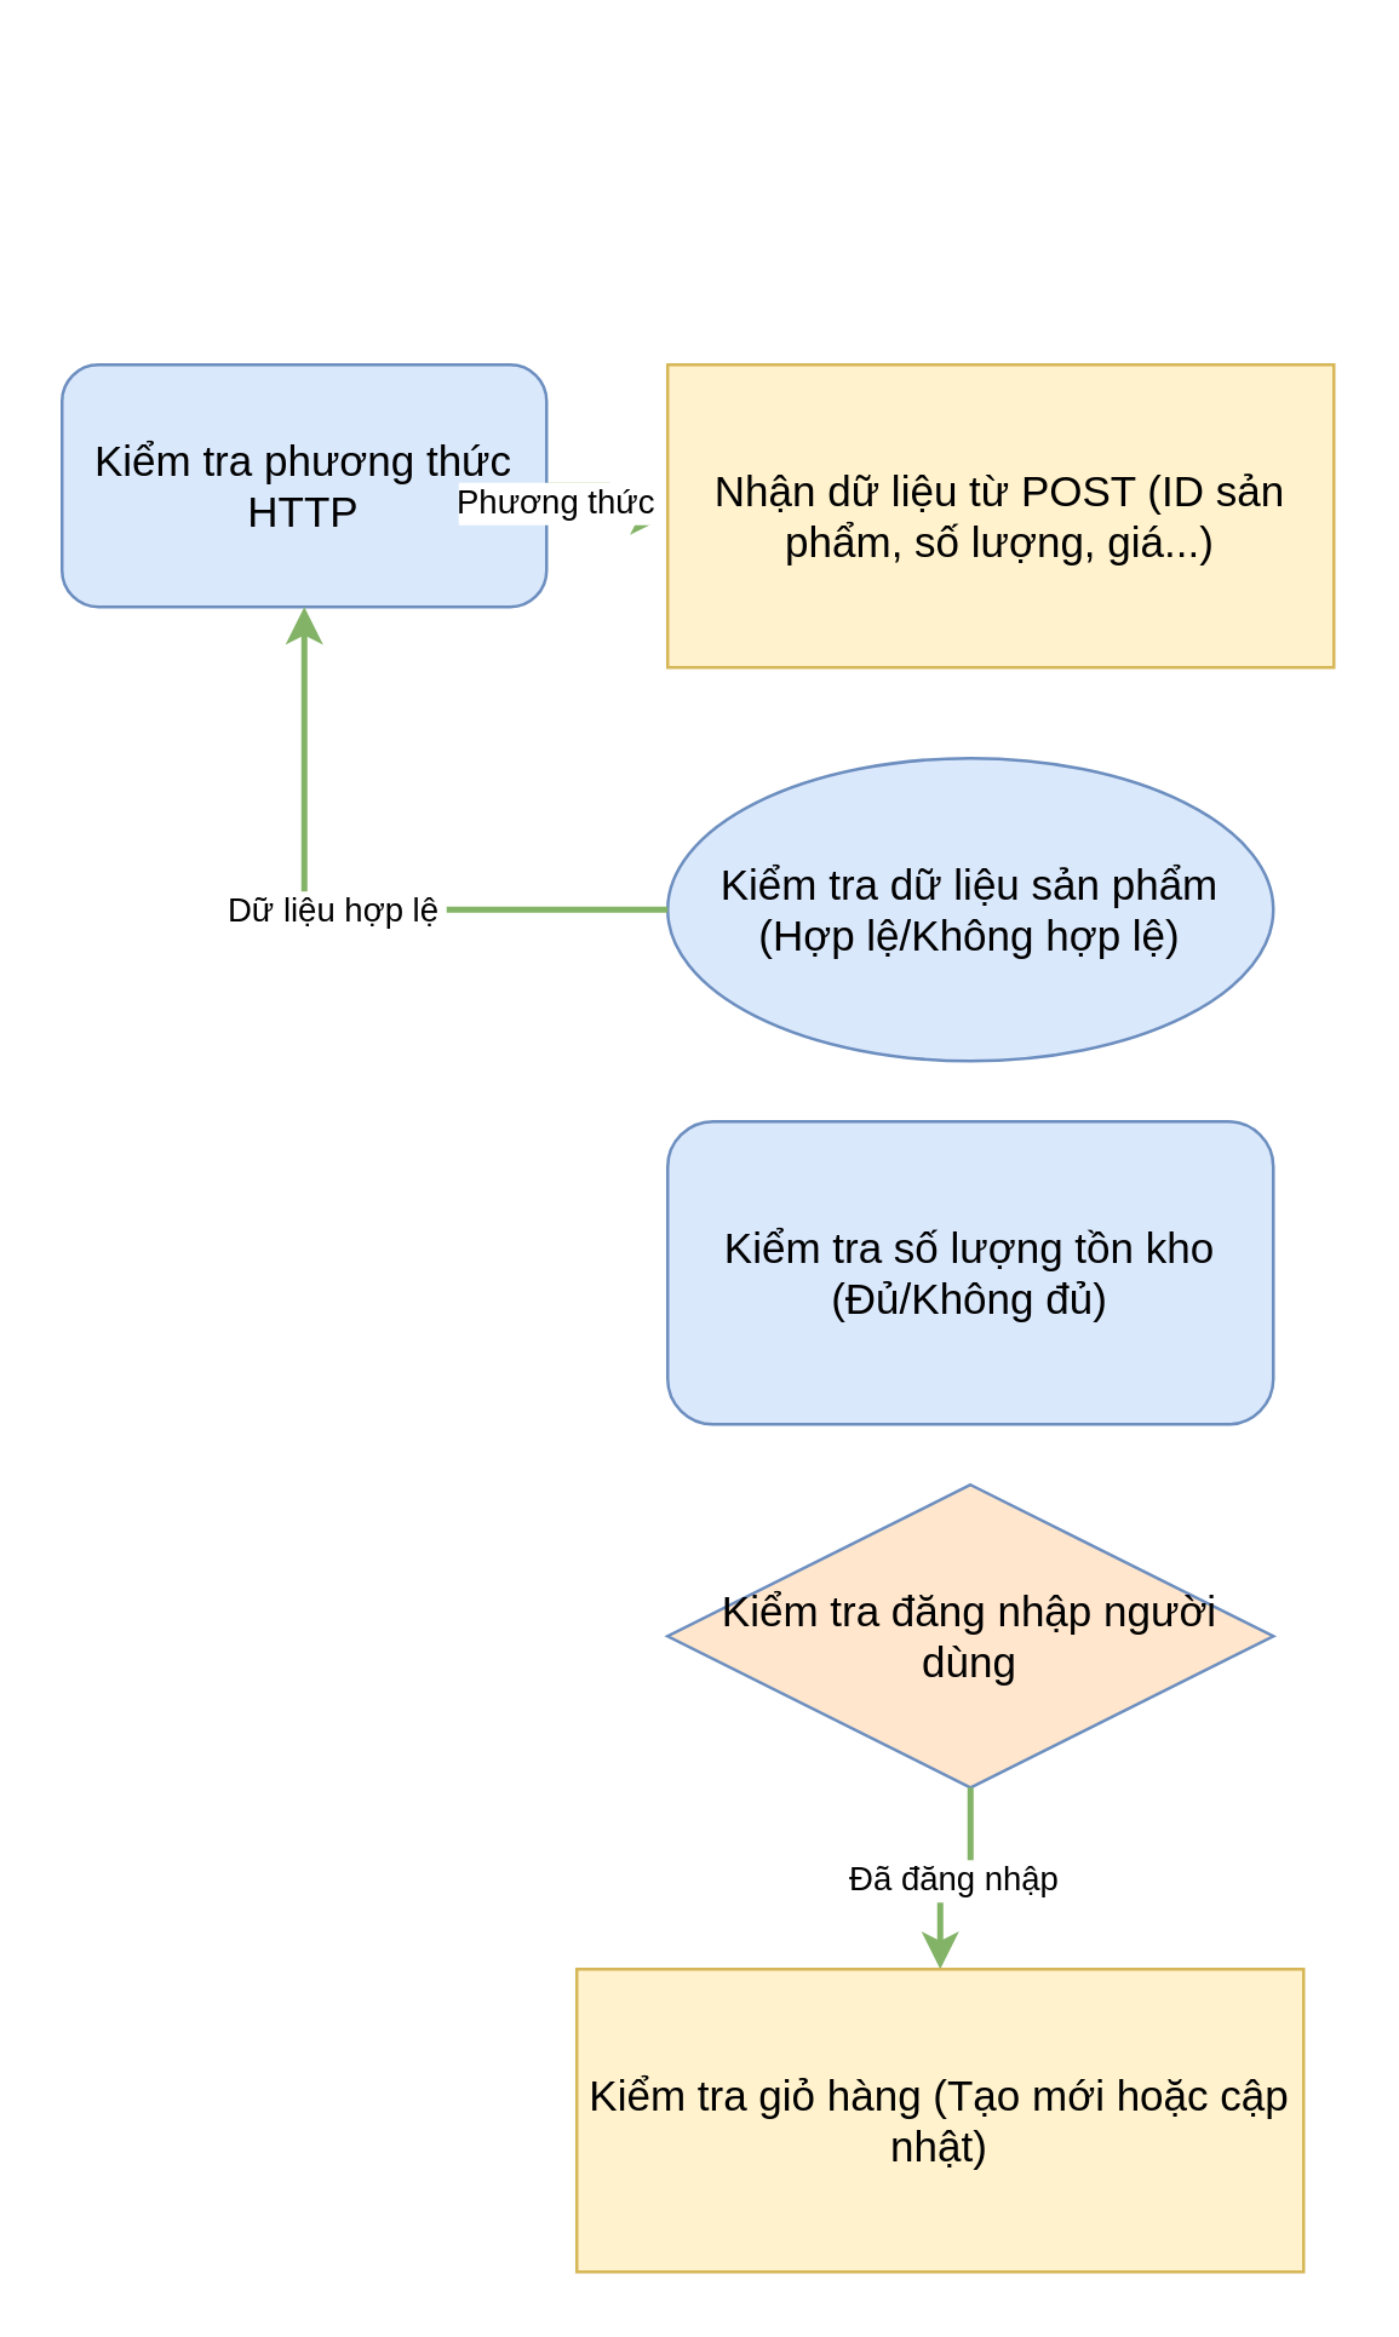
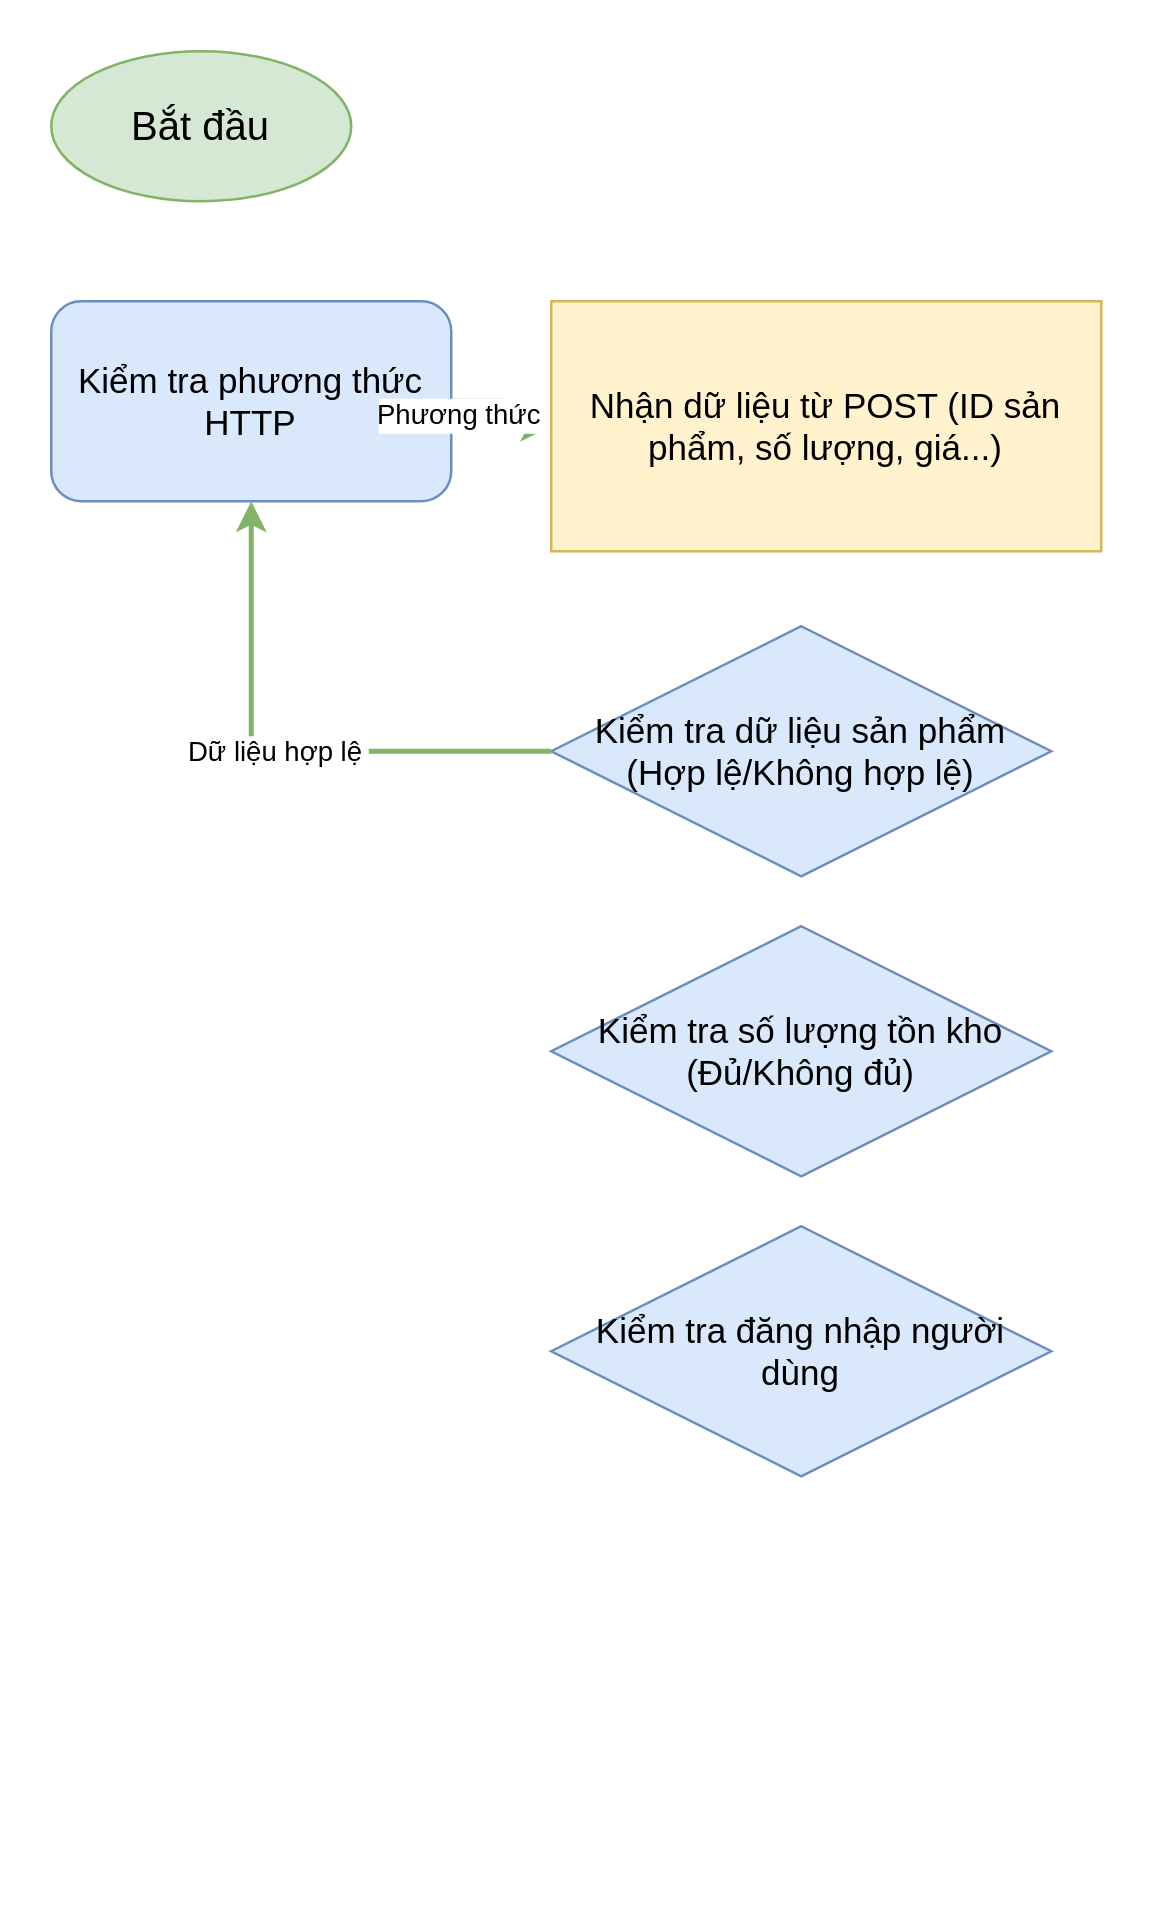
+ <mxCell id="2" value="Bắt đầu" style="ellipse;whiteSpace=wrap;html=1;aspect=fixed;fillColor=#d5e8d4;strokeColor=#82b366;fontSize=16;" parent="1" vertex="1"><mxGeometry x="20" y="20" width="120" height="60" as="geometry" /></mxCell>
- <mxCell id="7" value="Kiểm tra dữ liệu sản phẩm (Hợp lệ/Không hợp lệ)" style="ellipse;whiteSpace=wrap;html=1;strokeColor=#6c8ebf;fillColor=#dae8fc;fontSize=14;" parent="1" vertex="1"><mxGeometry x="220" y="250" width="200" height="100" as="geometry" /></mxCell>
+ <mxCell id="7" value="Kiểm tra dữ liệu sản phẩm (Hợp lệ/Không hợp lệ)" style="rhombus;whiteSpace=wrap;html=1;strokeColor=#6c8ebf;fillColor=#dae8fc;fontSize=14;" parent="1" vertex="1"><mxGeometry x="220" y="250" width="200" height="100" as="geometry" /></mxCell>
- <mxCell id="10" value="Kiểm tra số lượng tồn kho (Đủ/Không đủ)" style="whiteSpace=wrap;html=1;strokeColor=#6c8ebf;fillColor=#dae8fc;fontSize=14;rounded=1;" parent="1" vertex="1"><mxGeometry x="220" y="370" width="200" height="100" as="geometry" /></mxCell>
+ <mxCell id="10" value="Kiểm tra số lượng tồn kho (Đủ/Không đủ)" style="rhombus;whiteSpace=wrap;html=1;strokeColor=#6c8ebf;fillColor=#dae8fc;fontSize=14;" parent="1" vertex="1"><mxGeometry x="220" y="370" width="200" height="100" as="geometry" /></mxCell>
- <mxCell id="12" value="Kiểm tra đăng nhập người dùng" style="rhombus;whiteSpace=wrap;html=1;strokeColor=#6c8ebf;fillColor=#ffe6cc;fontSize=14;" parent="1" vertex="1"><mxGeometry x="220" y="490" width="200" height="100" as="geometry" /></mxCell>
+ <mxCell id="12" value="Kiểm tra đăng nhập người dùng" style="rhombus;whiteSpace=wrap;html=1;strokeColor=#6c8ebf;fillColor=#dae8fc;fontSize=14;" parent="1" vertex="1"><mxGeometry x="220" y="490" width="200" height="100" as="geometry" /></mxCell>
- <mxCell id="13" value="Đã đăng nhập" style="edgeStyle=orthogonalEdgeStyle;rounded=0;orthogonalLoop=1;jettySize=auto;strokeColor=#82b366;strokeWidth=2;" parent="1" source="12" target="15" edge="1"><mxGeometry relative="1" as="geometry" /></mxCell>
- <mxCell id="15" value="Kiểm tra giỏ hàng (Tạo mới hoặc cập nhật)" style="rectangle;whiteSpace=wrap;html=1;fillColor=#fff2cc;strokeColor=#d6b656;fontSize=14;" parent="1" vertex="1"><mxGeometry x="190" y="650" width="240" height="100" as="geometry" /></mxCell>
